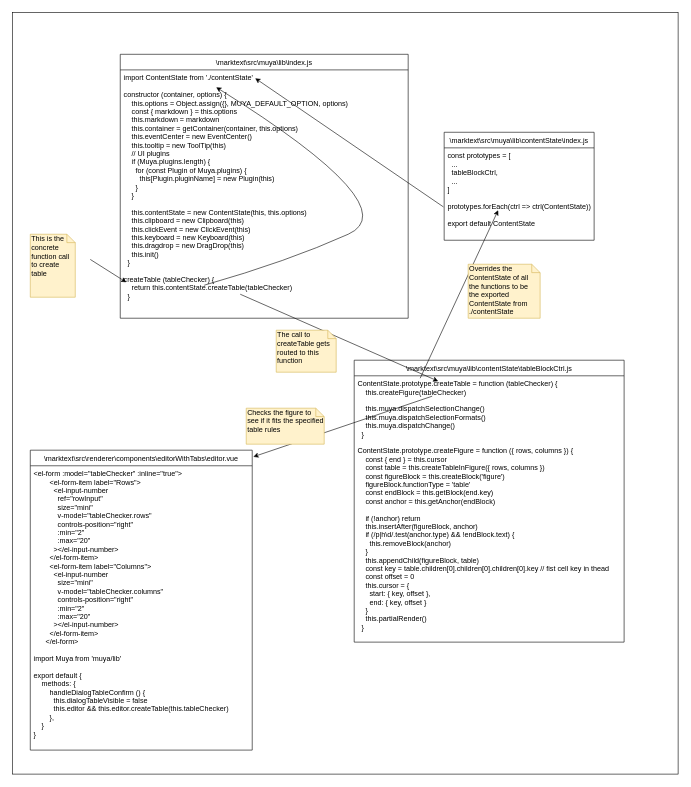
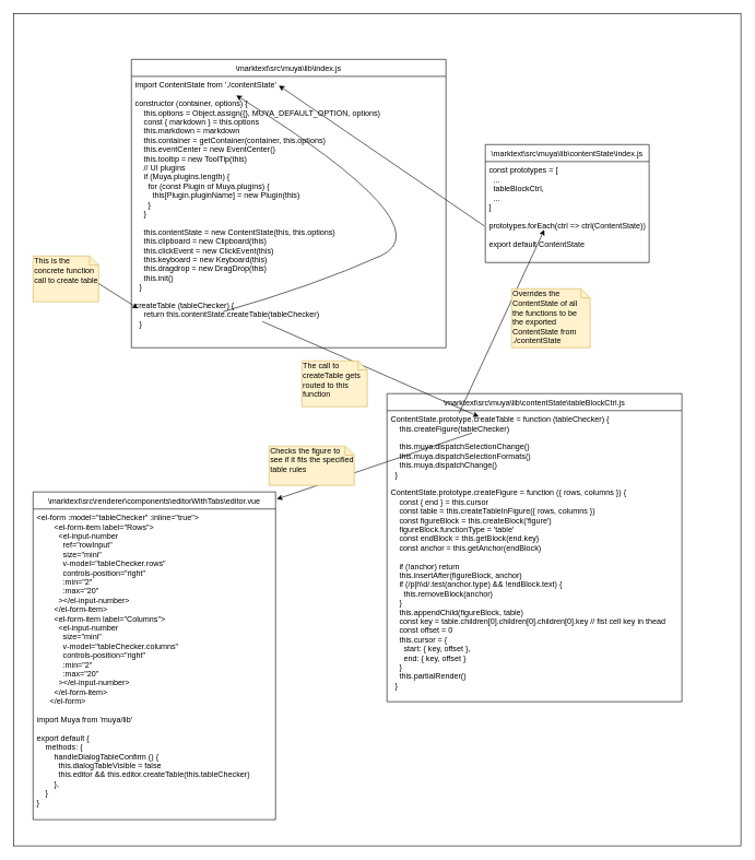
- <mxCell id="14" value="This is the concrete function call to create table" style="shape=note;whiteSpace=wrap;html=1;size=14;verticalAlign=top;align=left;spacingTop=-6;fillColor=#fff2cc;strokeColor=#d6b656;" vertex="1" parent="1"><mxGeometry x="50" y="390" width="75" height="105" as="geometry" /></mxCell>
+ <mxCell id="14" value="This is the concrete function call to create table" style="shape=note;whiteSpace=wrap;html=1;size=14;verticalAlign=top;align=left;spacingTop=-6;fillColor=#fff2cc;strokeColor=#d6b656;" vertex="1" parent="1"><mxGeometry x="50" y="390" width="100" height="70" as="geometry" /></mxCell>
